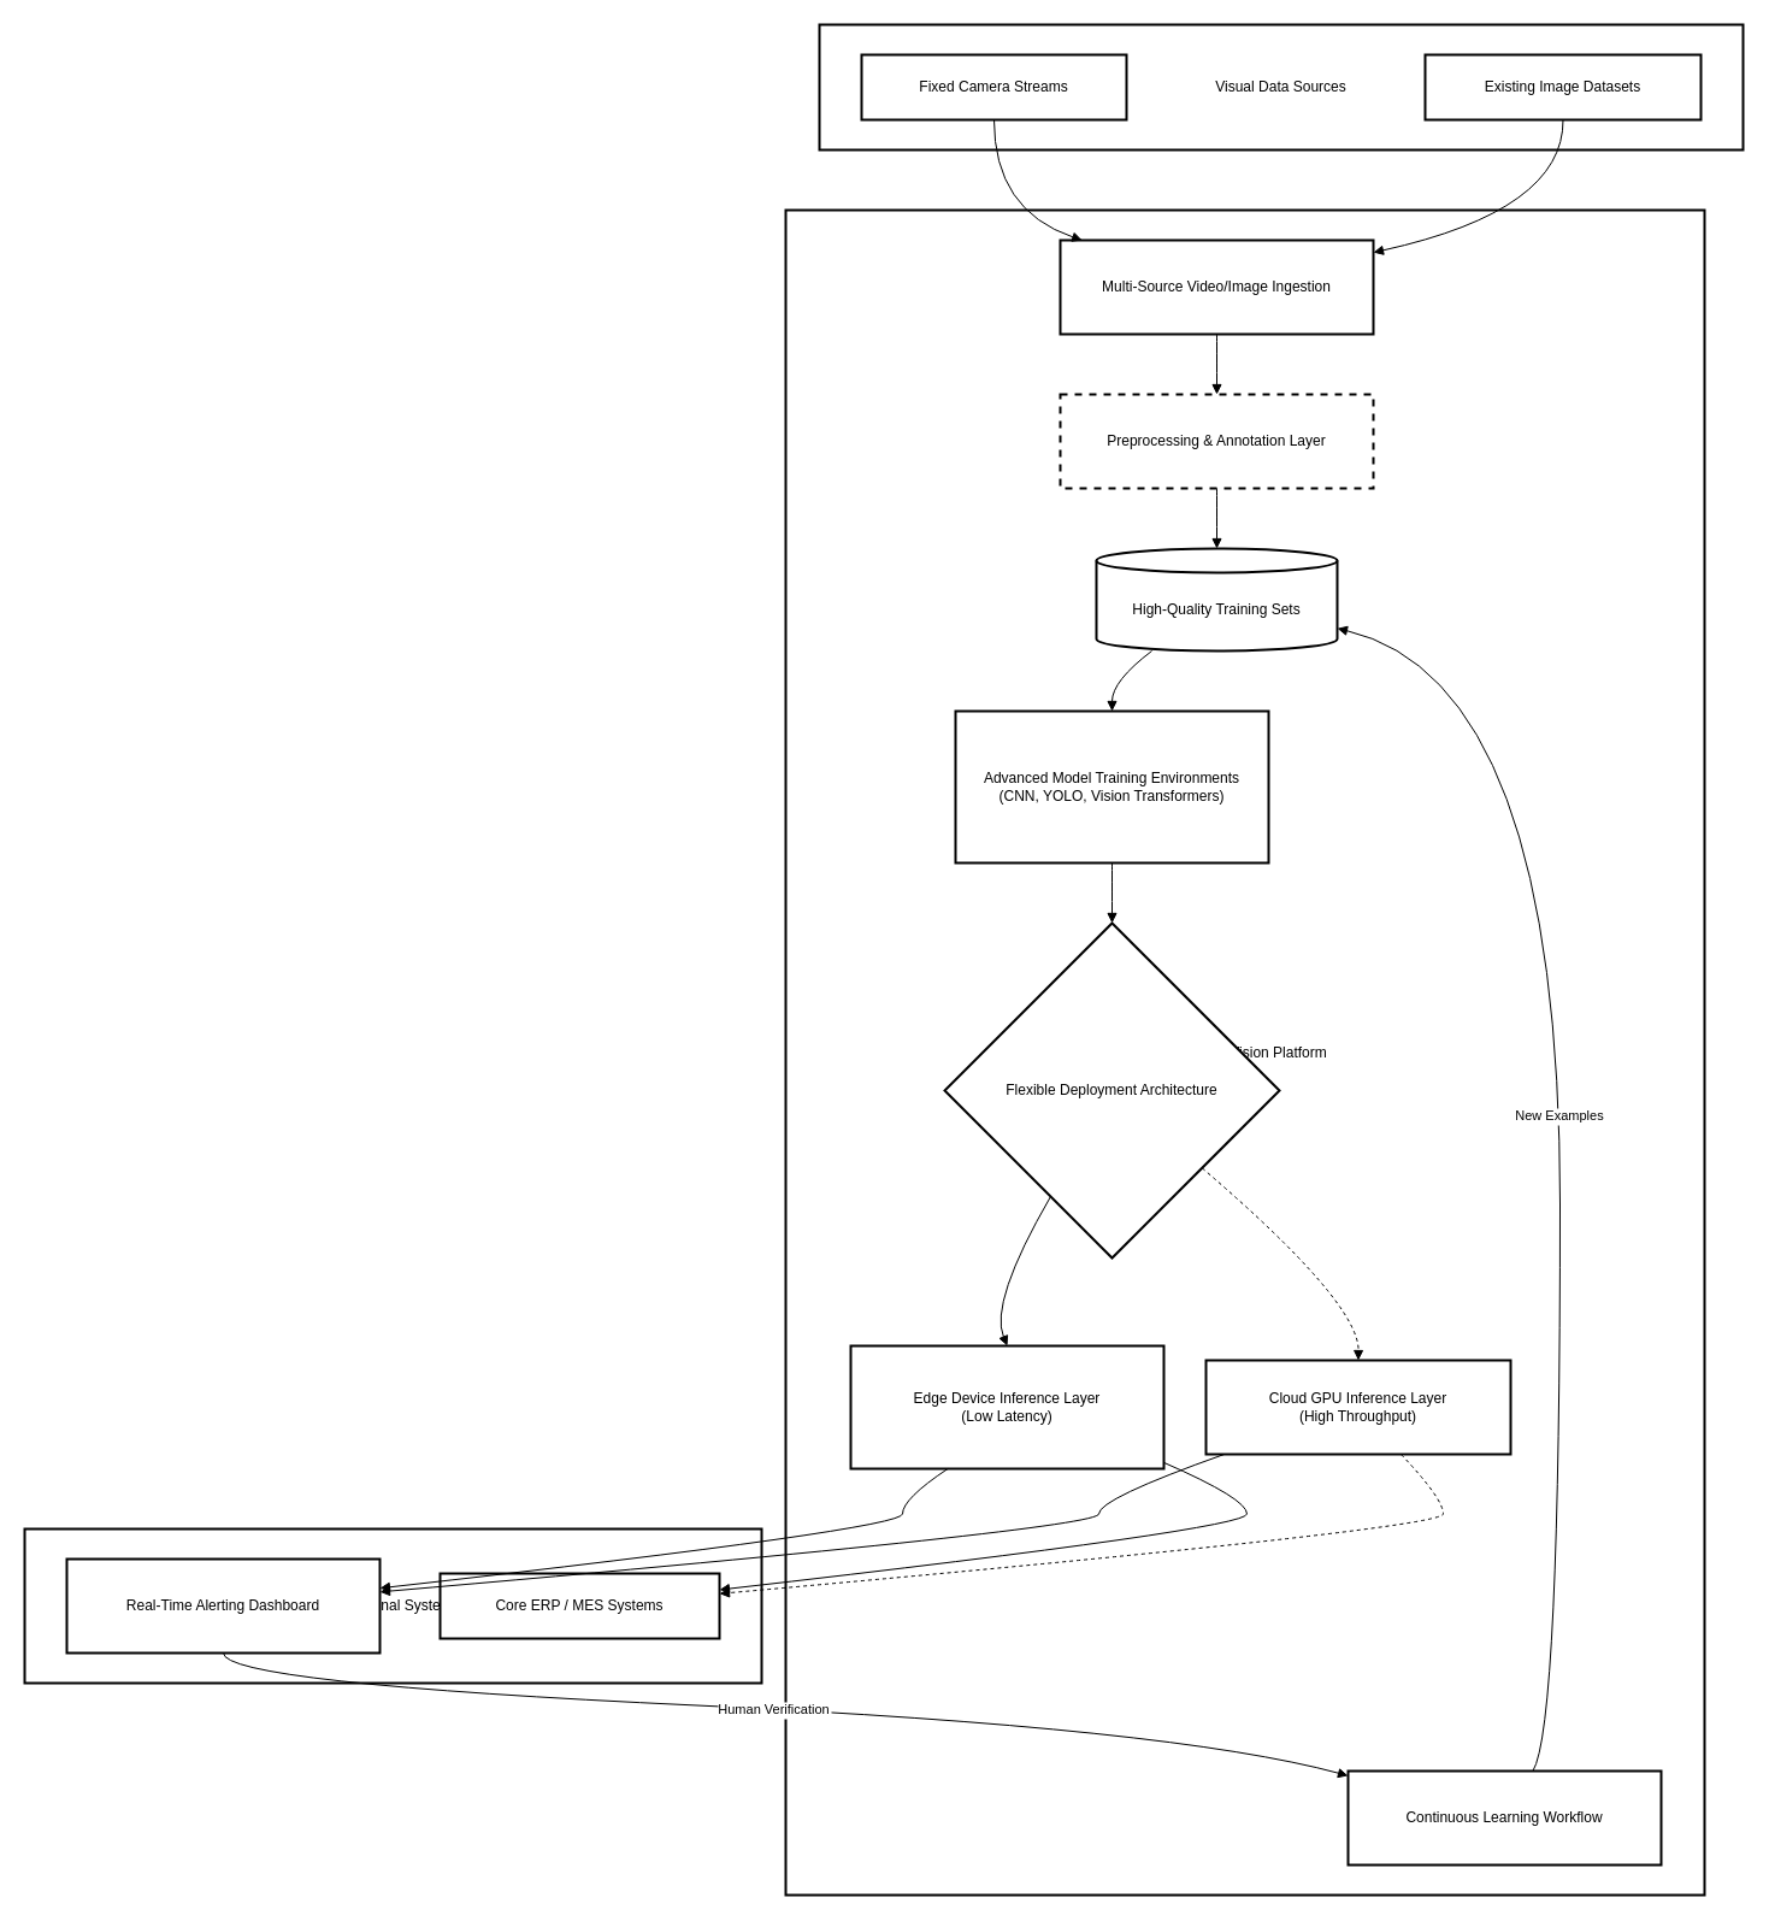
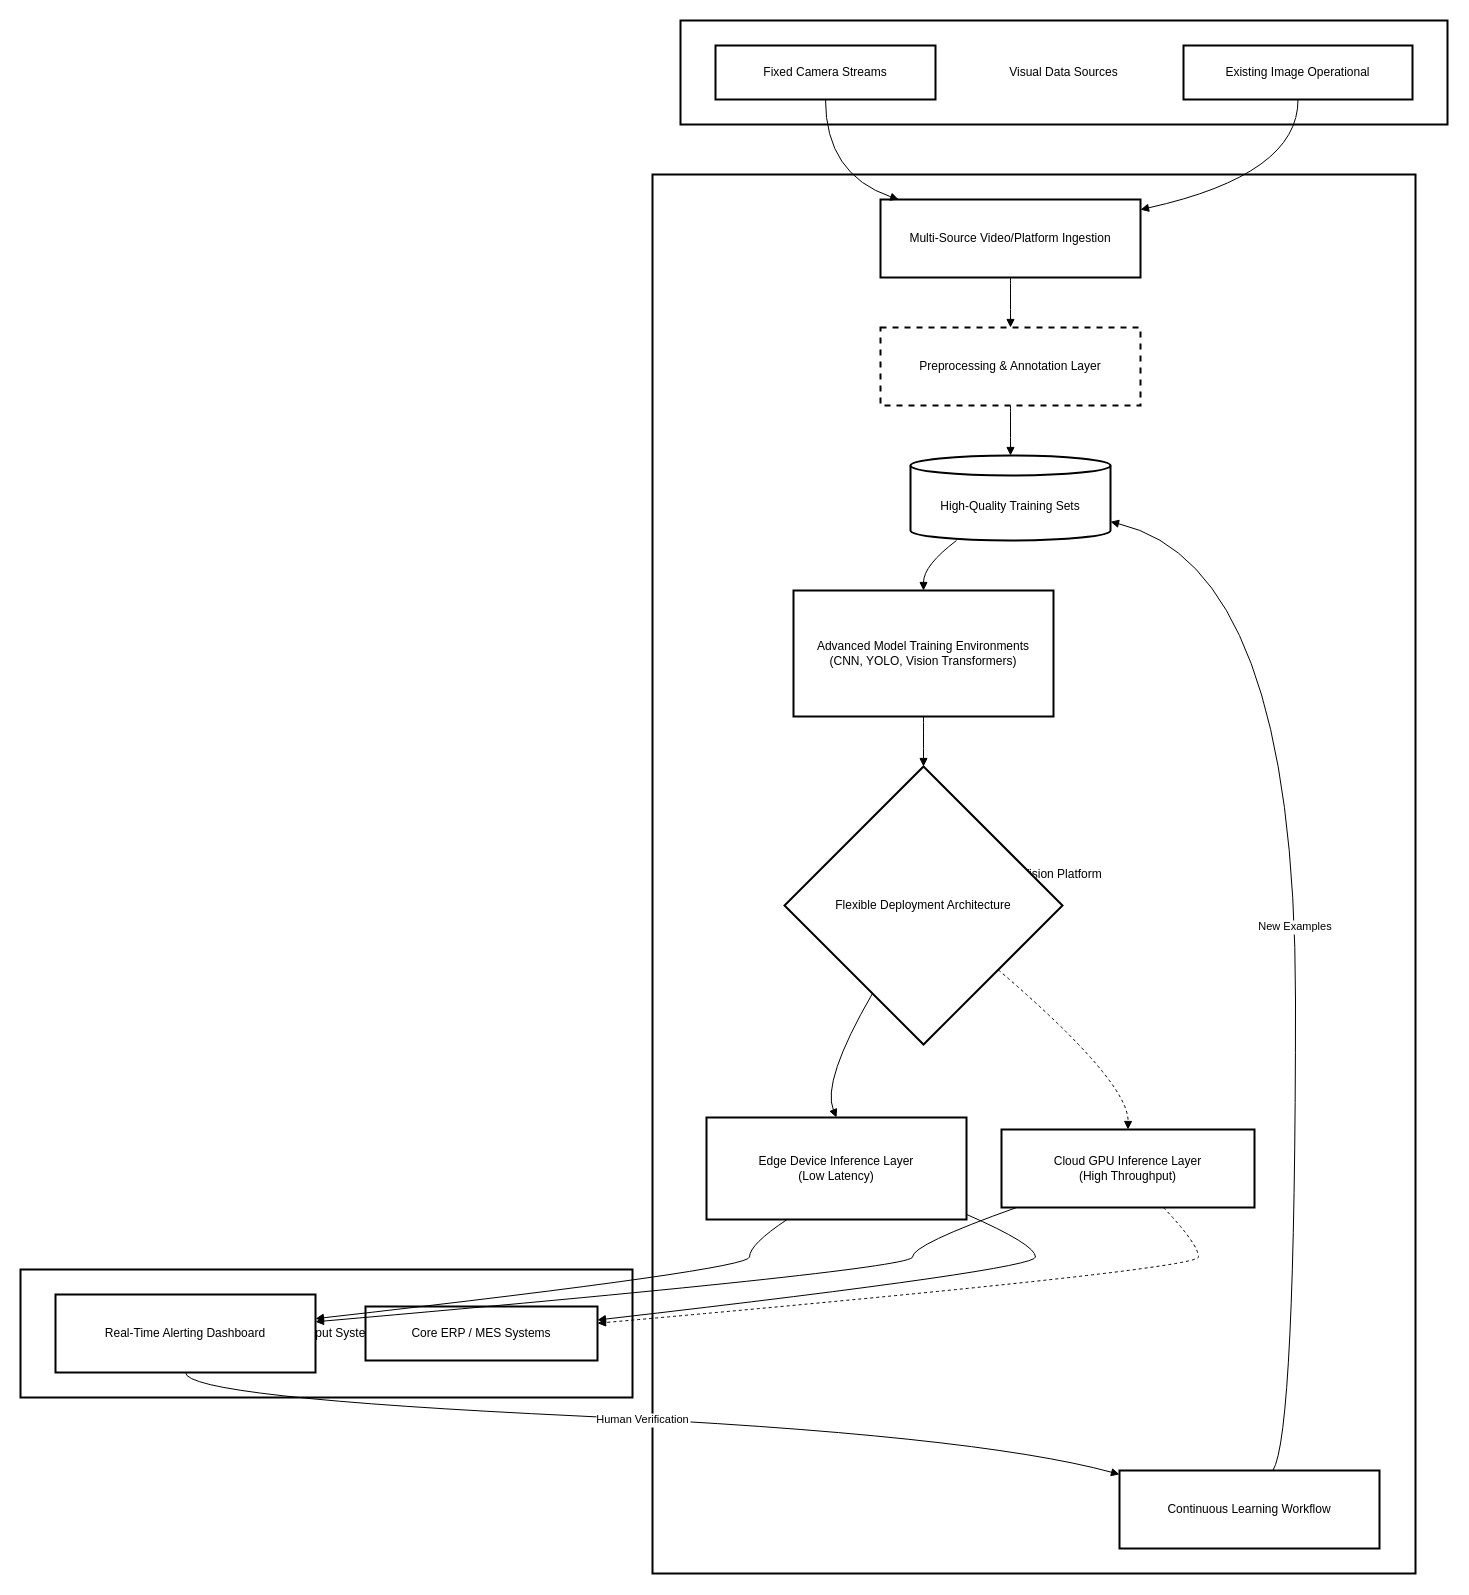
- <mxCell id="6" value="Existing Image Datasets" style="whiteSpace=wrap;strokeWidth=2;" vertex="1" parent="1"><mxGeometry x="1183" y="45" width="229" height="54" as="geometry" /></mxCell>
+ <mxCell id="6" value="Existing Image Operational" style="whiteSpace=wrap;strokeWidth=2;" vertex="1" parent="1"><mxGeometry x="1183" y="45" width="229" height="54" as="geometry" /></mxCell>
- <mxCell id="7" value="Multi-Source Video/Image Ingestion" style="whiteSpace=wrap;strokeWidth=2;" vertex="1" parent="1"><mxGeometry x="880" y="199" width="260" height="78" as="geometry" /></mxCell>
+ <mxCell id="7" value="Multi-Source Video/Platform Ingestion" style="whiteSpace=wrap;strokeWidth=2;" vertex="1" parent="1"><mxGeometry x="880" y="199" width="260" height="78" as="geometry" /></mxCell>
- <mxCell id="2" value="Operational Systems" style="whiteSpace=wrap;strokeWidth=2;" vertex="1" parent="1"><mxGeometry x="20" y="1269" width="612" height="128" as="geometry" /></mxCell>
+ <mxCell id="2" value="Throughput Systems" style="whiteSpace=wrap;strokeWidth=2;" vertex="1" parent="1"><mxGeometry x="20" y="1269" width="612" height="128" as="geometry" /></mxCell>
